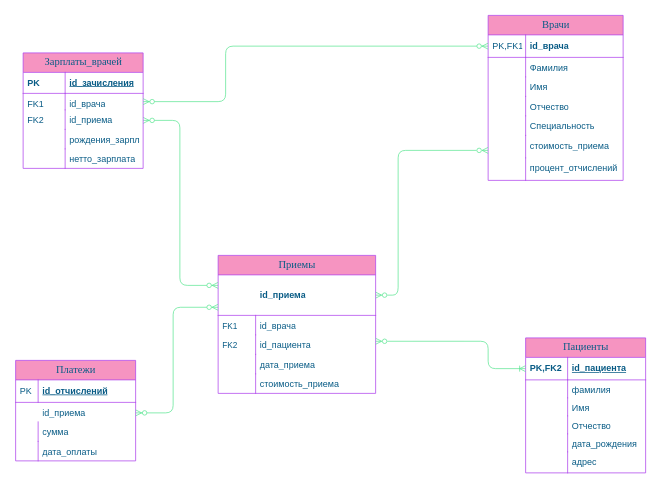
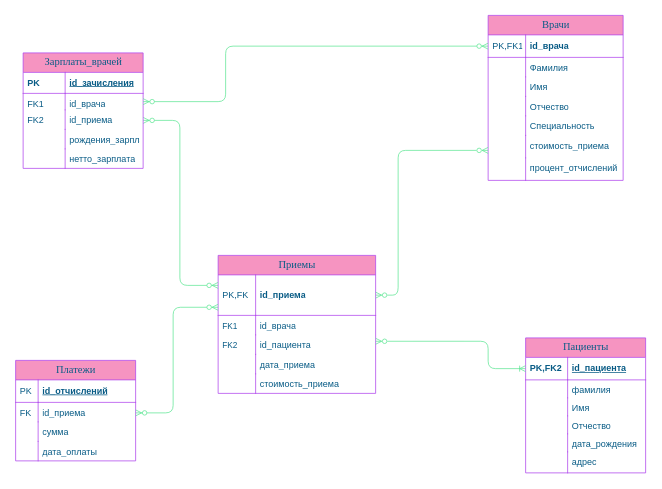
+ <mxCell id="18" value="PK,FK" style="shape=partialRectangle;top=0;left=0;bottom=0;html=1;fillColor=none;align=left;verticalAlign=middle;spacingLeft=4;spacingRight=4;whiteSpace=wrap;overflow=hidden;rotatable=0;points=[];portConstraint=eastwest;part=1;labelBackgroundColor=none;strokeColor=#AF45ED;fontColor=#095C86;" parent="17" vertex="1" connectable="0"><mxGeometry width="50" height="54" as="geometry" /></mxCell>
+ <mxCell id="31" value="FK" style="shape=partialRectangle;top=0;left=0;bottom=0;html=1;fillColor=none;align=left;verticalAlign=top;spacingLeft=4;spacingRight=4;whiteSpace=wrap;overflow=hidden;rotatable=0;points=[];portConstraint=eastwest;part=1;labelBackgroundColor=none;strokeColor=#AF45ED;fontColor=#095C86;" parent="30" vertex="1" connectable="0"><mxGeometry width="30" height="26" as="geometry" /></mxCell>
